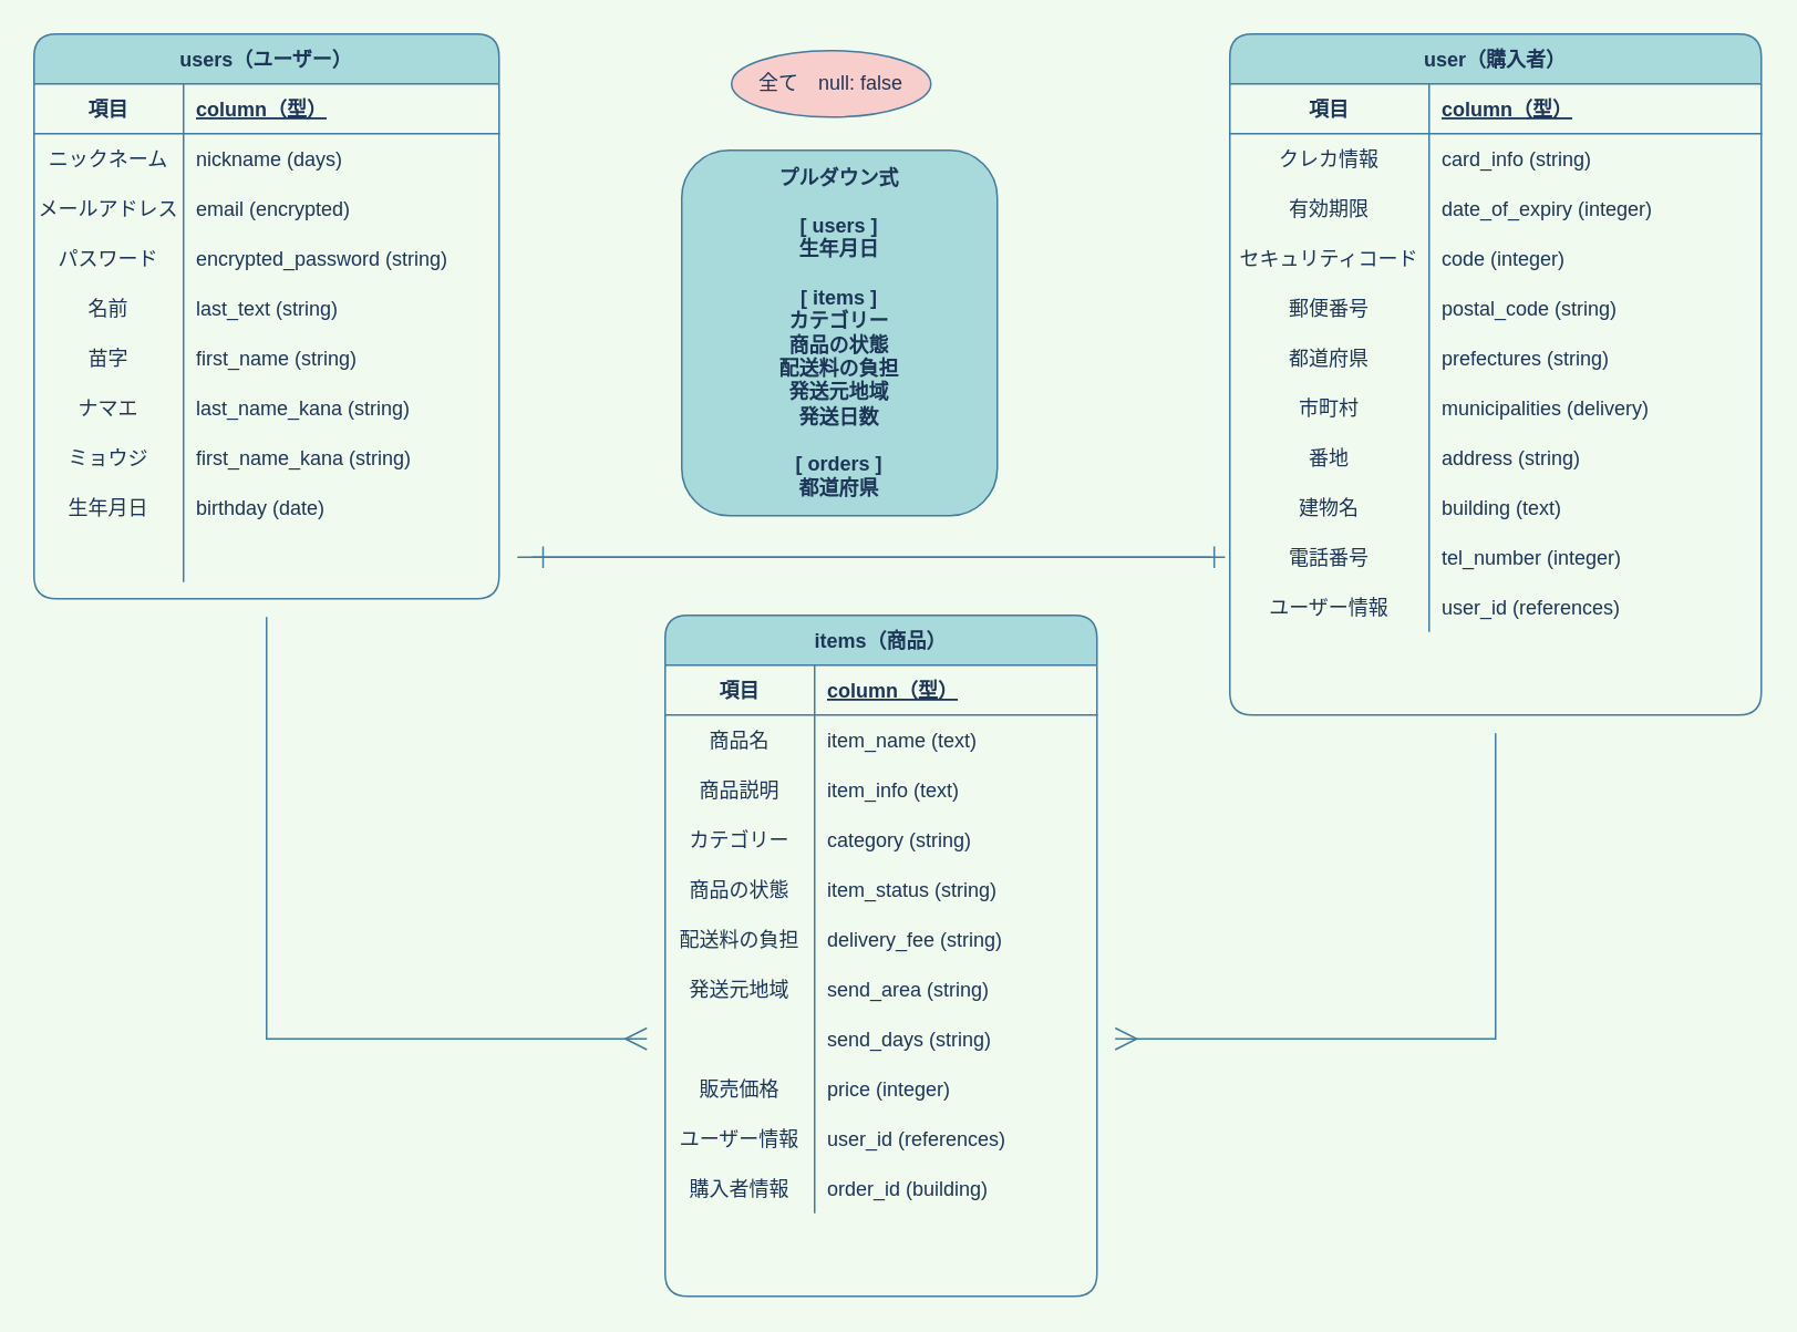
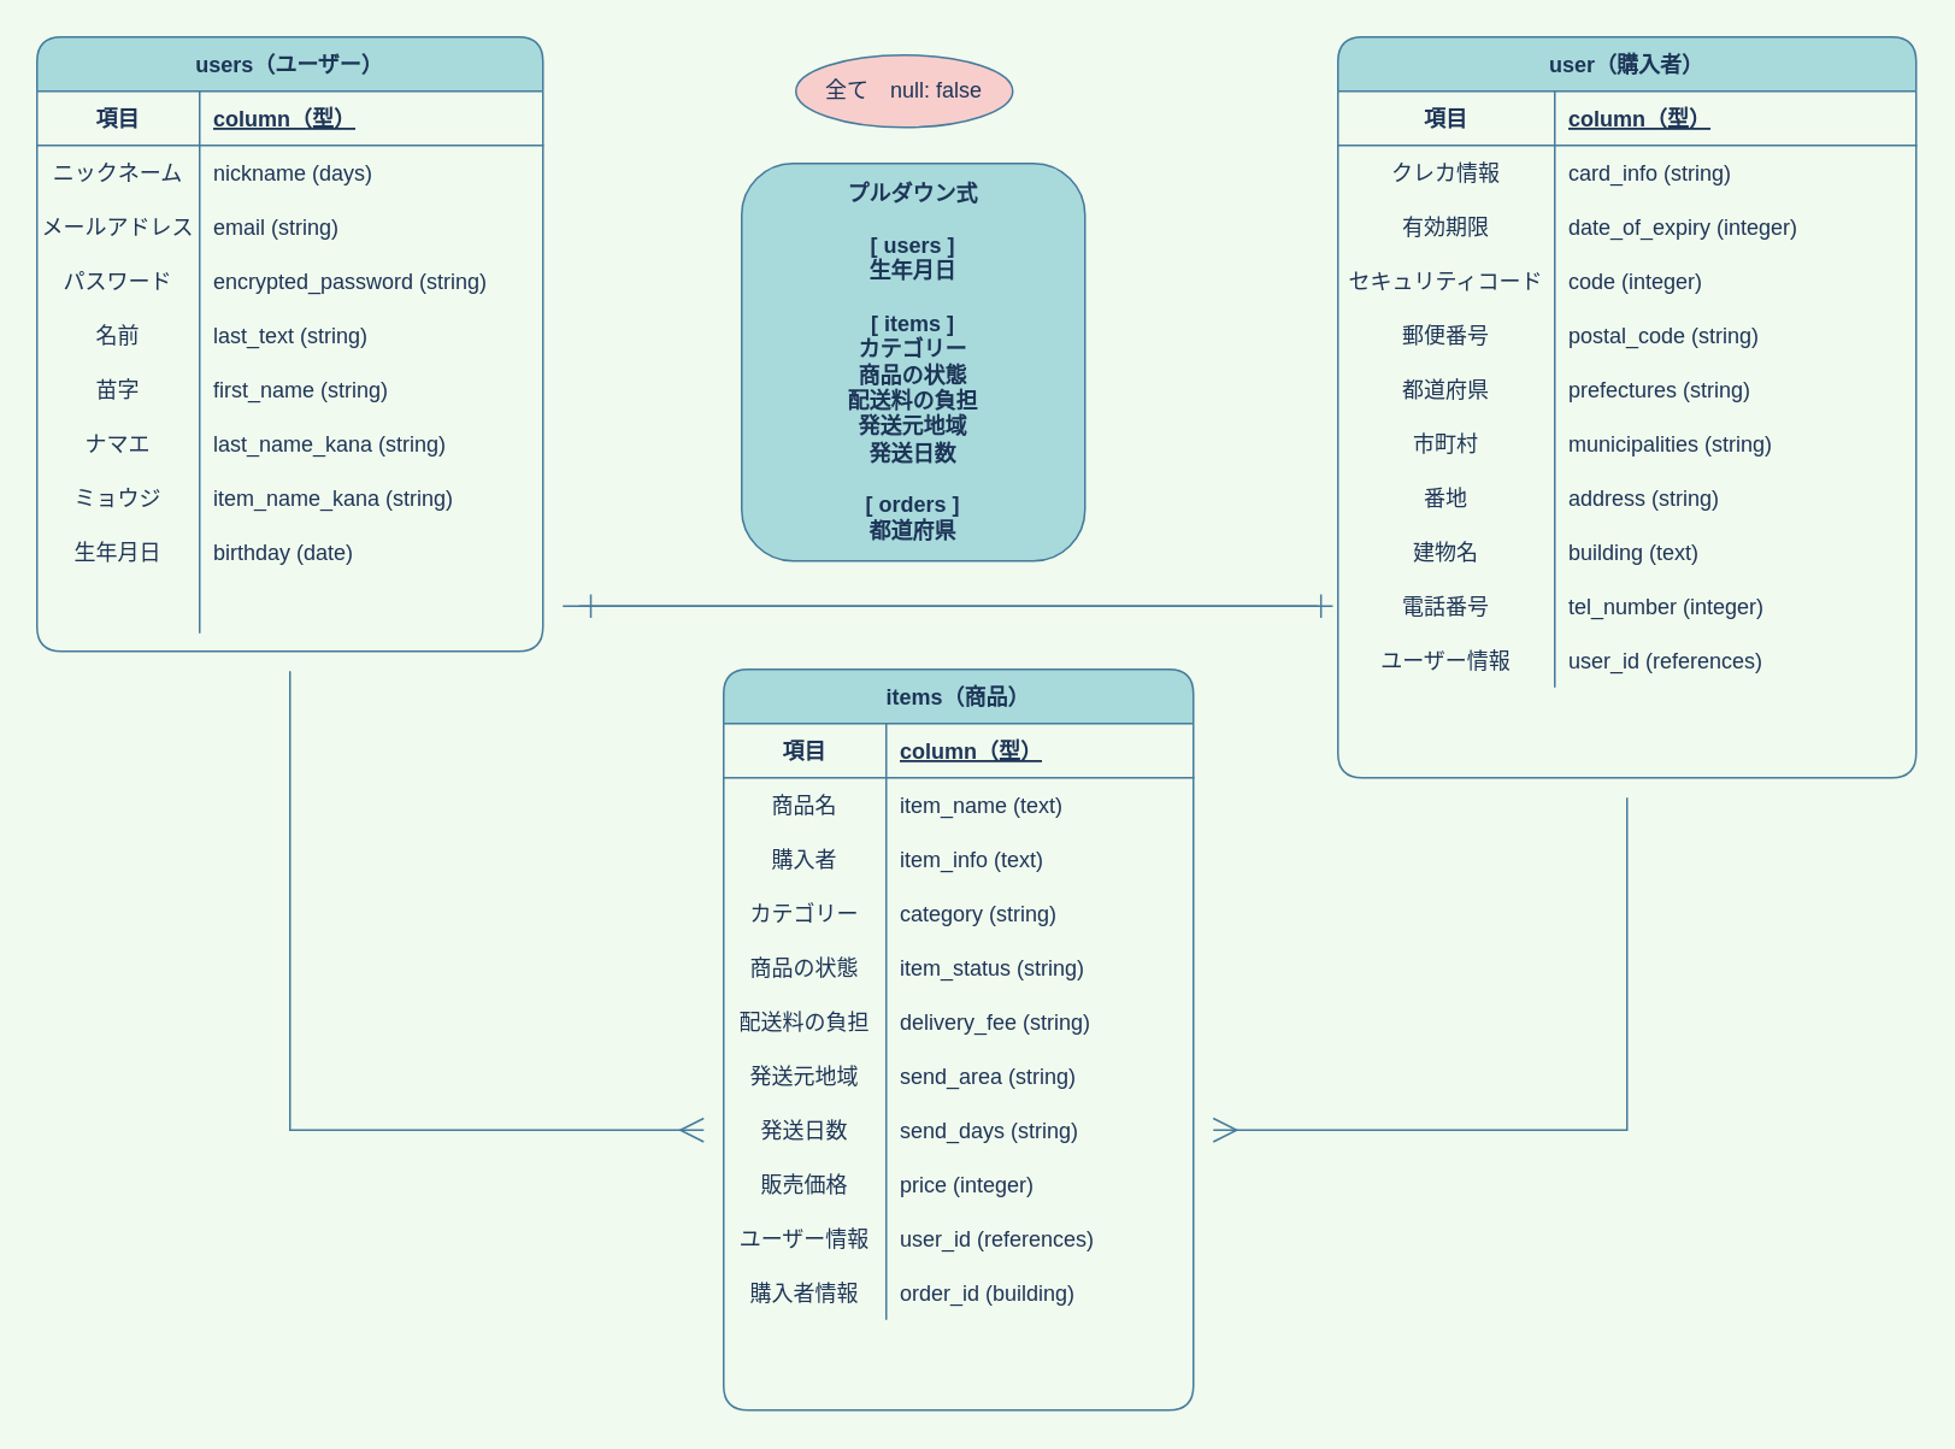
- <mxCell id="12" value="email (encrypted)" style="shape=partialRectangle;connectable=0;fillColor=none;top=0;left=0;bottom=0;right=0;align=left;spacingLeft=6;overflow=hidden;strokeColor=#457B9D;fontColor=#1D3557;" vertex="1" parent="10"><mxGeometry x="90" width="190" height="30" as="geometry" /></mxCell>
+ <mxCell id="12" value="email (string)" style="shape=partialRectangle;connectable=0;fillColor=none;top=0;left=0;bottom=0;right=0;align=left;spacingLeft=6;overflow=hidden;strokeColor=#457B9D;fontColor=#1D3557;" vertex="1" parent="10"><mxGeometry x="90" width="190" height="30" as="geometry" /></mxCell>
- <mxCell id="91" value="municipalities (delivery)" style="shape=partialRectangle;connectable=0;fillColor=none;top=0;left=0;bottom=0;right=0;align=left;spacingLeft=6;overflow=hidden;strokeColor=#457B9D;fontColor=#1D3557;" vertex="1" parent="89"><mxGeometry x="120" width="200" height="30" as="geometry" /></mxCell>
+ <mxCell id="91" value="municipalities (string)" style="shape=partialRectangle;connectable=0;fillColor=none;top=0;left=0;bottom=0;right=0;align=left;spacingLeft=6;overflow=hidden;strokeColor=#457B9D;fontColor=#1D3557;" vertex="1" parent="89"><mxGeometry x="120" width="200" height="30" as="geometry" /></mxCell>
- <mxCell id="27" value="first_name_kana (string)" style="shape=partialRectangle;connectable=0;top=0;left=0;bottom=0;right=0;align=left;spacingLeft=6;overflow=hidden;fillColor=none;strokeColor=#457B9D;fontColor=#1D3557;" vertex="1" parent="25"><mxGeometry x="90" width="190" height="30" as="geometry" /></mxCell>
+ <mxCell id="27" value="item_name_kana (string)" style="shape=partialRectangle;connectable=0;top=0;left=0;bottom=0;right=0;align=left;spacingLeft=6;overflow=hidden;fillColor=none;strokeColor=#457B9D;fontColor=#1D3557;" vertex="1" parent="25"><mxGeometry x="90" width="190" height="30" as="geometry" /></mxCell>
- <mxCell id="43" value="商品説明" style="shape=partialRectangle;connectable=0;fillColor=none;top=0;left=0;bottom=0;right=0;editable=1;overflow=hidden;strokeColor=#457B9D;fontColor=#1D3557;" vertex="1" parent="42"><mxGeometry width="90" height="30" as="geometry" /></mxCell>
+ <mxCell id="43" value="購入者" style="shape=partialRectangle;connectable=0;fillColor=none;top=0;left=0;bottom=0;right=0;editable=1;overflow=hidden;strokeColor=#457B9D;fontColor=#1D3557;" vertex="1" parent="42"><mxGeometry width="90" height="30" as="geometry" /></mxCell>
+ <mxCell id="58" value="発送日数" style="shape=partialRectangle;connectable=0;fillColor=none;top=0;left=0;bottom=0;right=0;editable=1;overflow=hidden;strokeColor=#457B9D;fontColor=#1D3557;" vertex="1" parent="57"><mxGeometry width="90" height="30" as="geometry" /></mxCell>
